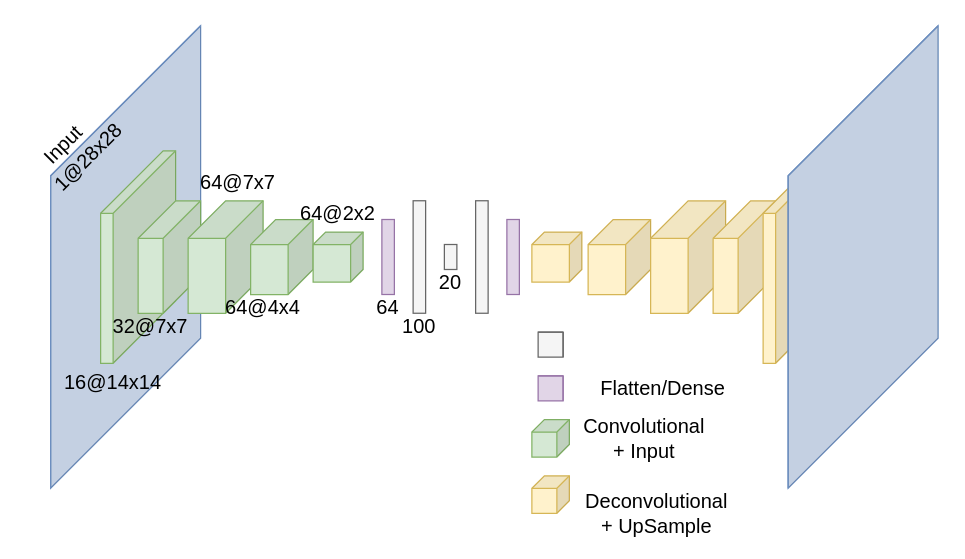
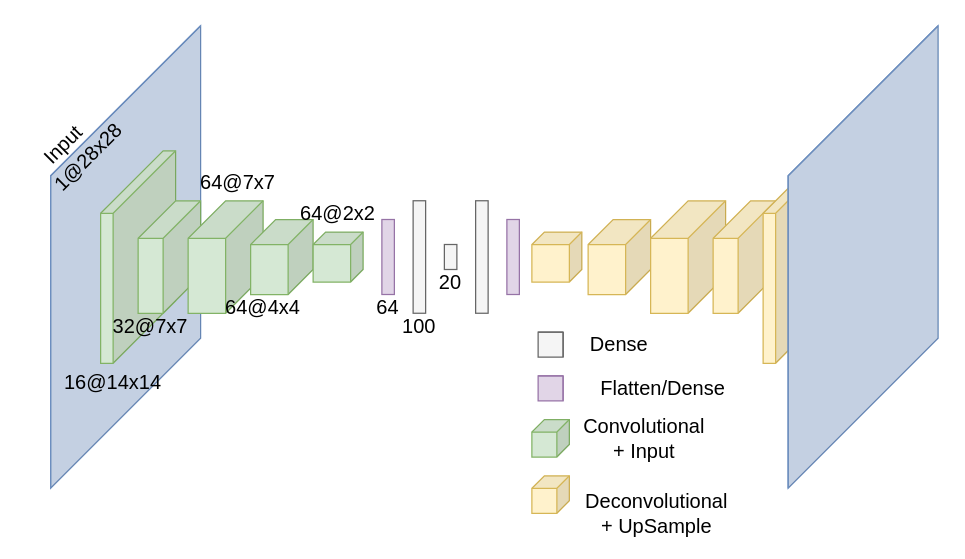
+ <mxCell id="22" value="&lt;font style=&quot;font-size: 13px;&quot;&gt;&lt;font style=&quot;font-size: 14px;&quot;&gt;&lt;font style=&quot;font-size: 15px;&quot;&gt;&lt;font style=&quot;font-size: 16px;&quot;&gt;Dense&lt;/font&gt;&lt;/font&gt;&lt;/font&gt;&lt;/font&gt;" style="text;strokeColor=none;align=center;fillColor=none;html=1;verticalAlign=middle;whiteSpace=wrap;rounded=0;" vertex="1" parent="1"><mxGeometry x="465" y="260" width="60" height="30" as="geometry" /></mxCell>
